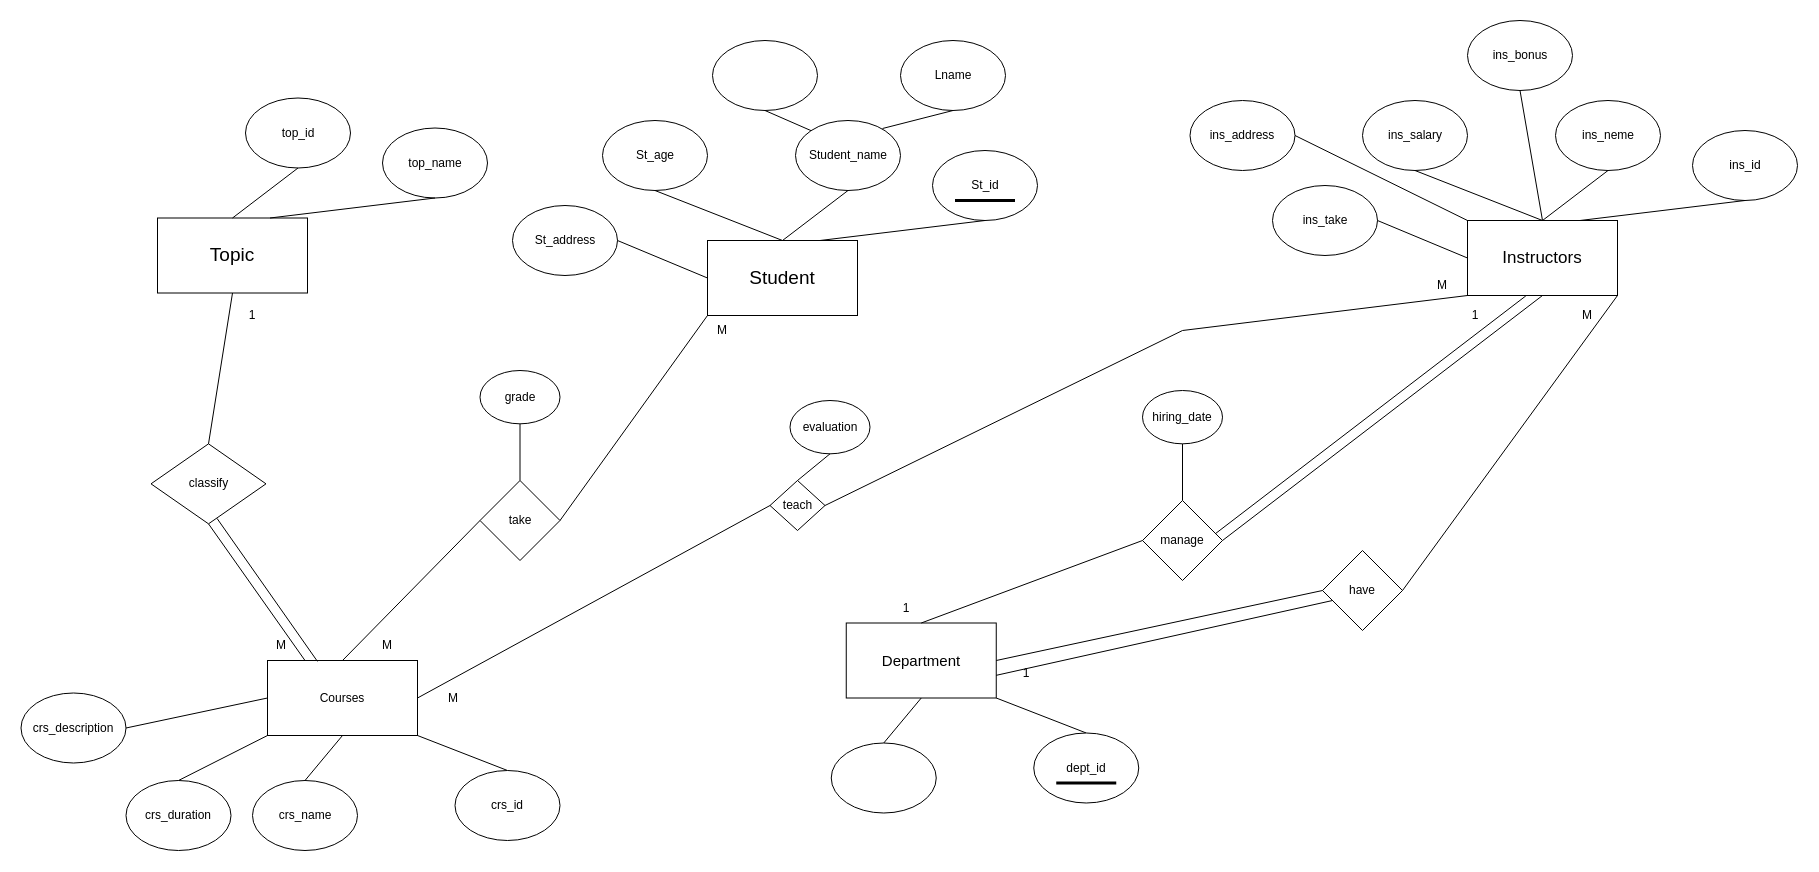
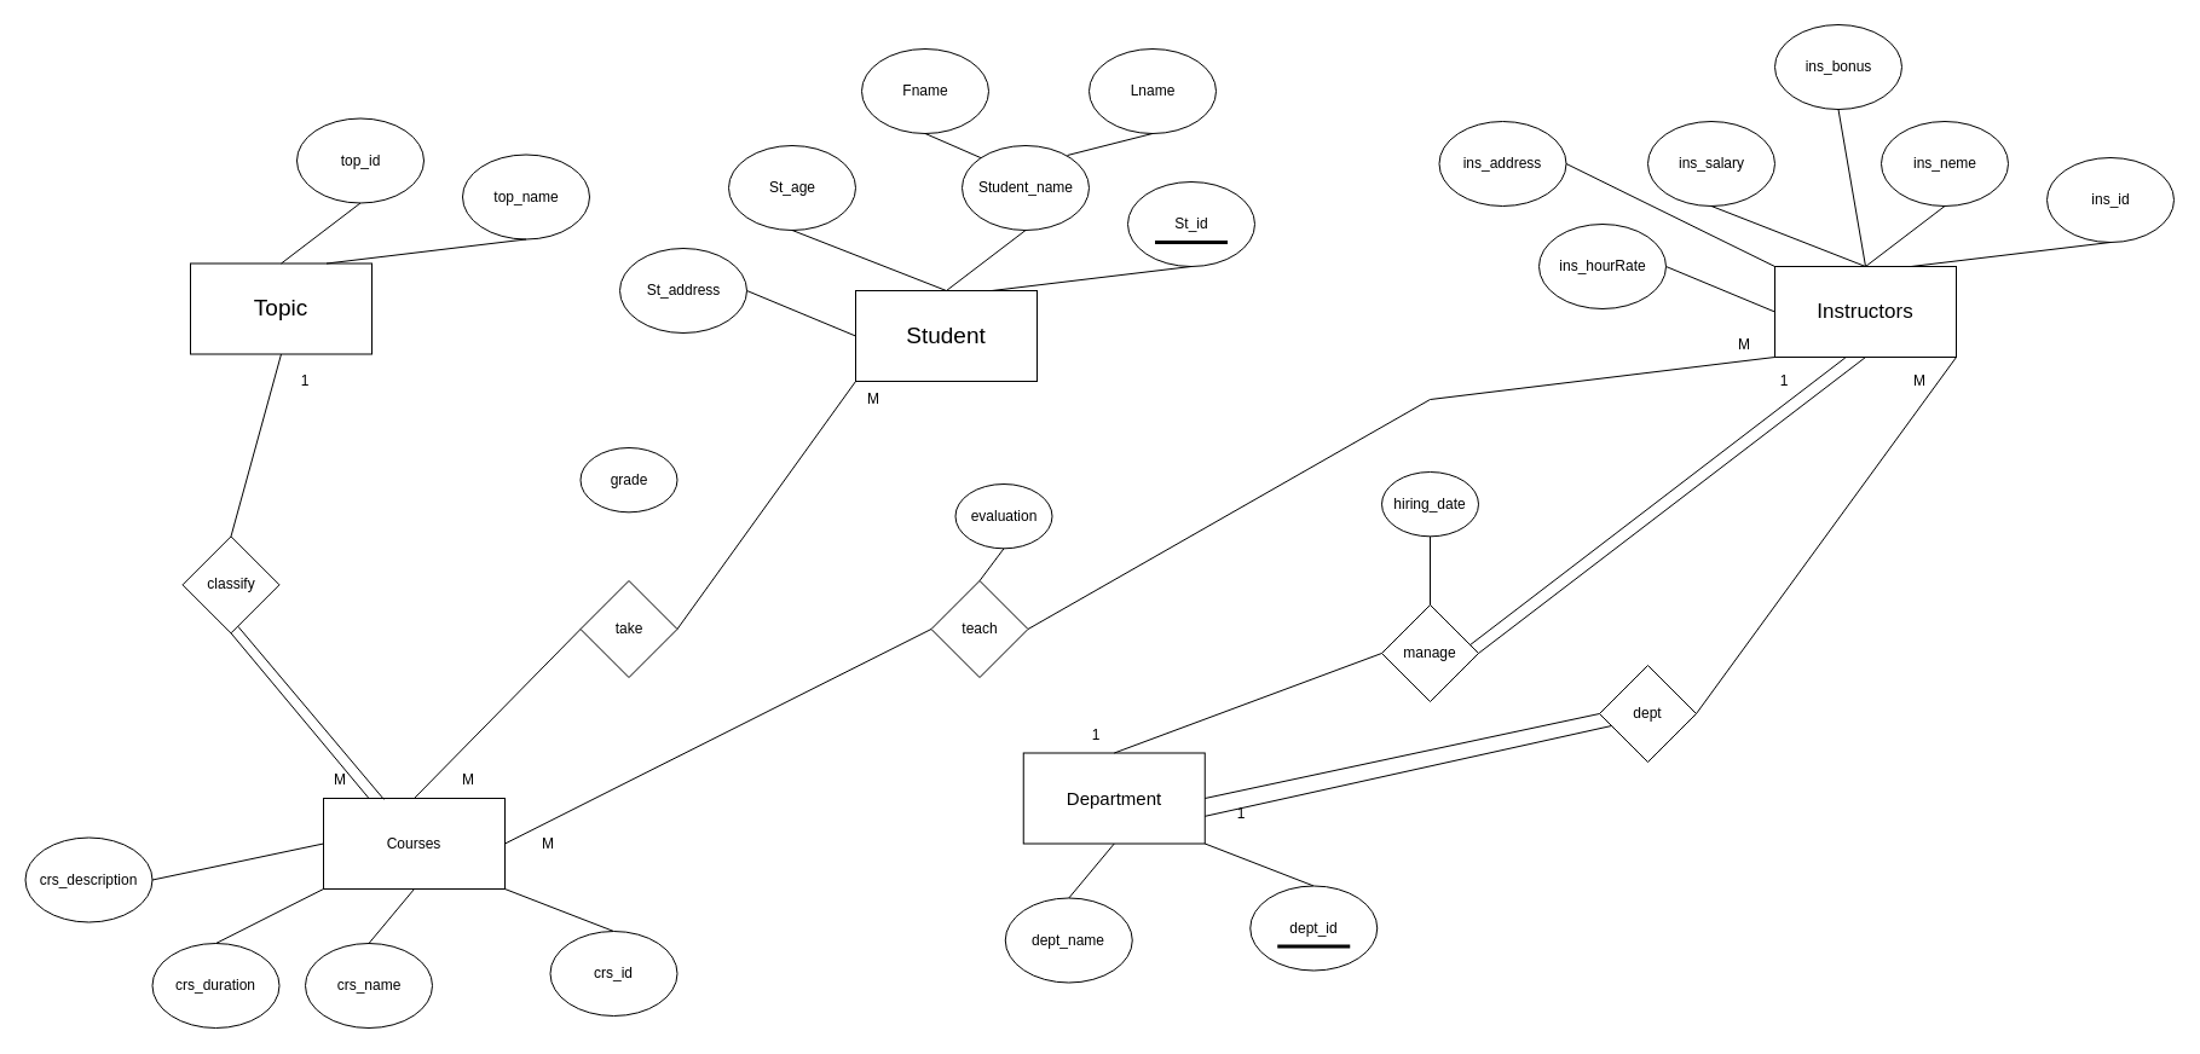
+ <mxCell id="13" value="Fname" style="text;html=1;align=center;verticalAlign=middle;whiteSpace=wrap;rounded=0;strokeWidth=4;" vertex="1" parent="1"><mxGeometry x="734.5" y="60" width="60" height="30" as="geometry" /></mxCell>
- <mxCell id="66" value="ins_take" style="text;html=1;align=center;verticalAlign=middle;whiteSpace=wrap;rounded=0;strokeWidth=4;" vertex="1" parent="1"><mxGeometry x="1294.5" y="205" width="60" height="30" as="geometry" /></mxCell>
+ <mxCell id="66" value="ins_hourRate" style="text;html=1;align=center;verticalAlign=middle;whiteSpace=wrap;rounded=0;strokeWidth=4;" vertex="1" parent="1"><mxGeometry x="1294.5" y="205" width="60" height="30" as="geometry" /></mxCell>
- <mxCell id="54" value="" style="endArrow=none;html=1;rounded=0;entryX=0.5;entryY=0;entryDx=0;entryDy=0;exitX=0.5;exitY=1;exitDx=0;exitDy=0;" edge="1" parent="1" source="55" target="49"><mxGeometry width="50" height="50" relative="1" as="geometry"><mxPoint x="520" y="430" as="sourcePoint" /><mxPoint x="197" y="758" as="targetPoint" /></mxGeometry></mxCell>
- <mxCell id="101" value="classify" style="rhombus;whiteSpace=wrap;html=1;" vertex="1" parent="1"><mxGeometry x="150.5" y="443.33" width="115" height="80" as="geometry" /></mxCell>
+ <mxCell id="101" value="classify" style="rhombus;whiteSpace=wrap;html=1;" vertex="1" parent="1"><mxGeometry x="150.5" y="443.33" width="80" height="80" as="geometry" /></mxCell>
- <mxCell id="83" value="teach" style="rhombus;whiteSpace=wrap;html=1;" vertex="1" parent="1"><mxGeometry x="769.5" y="480" width="55" height="50" as="geometry" /></mxCell>
+ <mxCell id="83" value="teach" style="rhombus;whiteSpace=wrap;html=1;" vertex="1" parent="1"><mxGeometry x="769.5" y="480" width="80" height="80" as="geometry" /></mxCell>
- <mxCell id="106" value="have" style="rhombus;whiteSpace=wrap;html=1;" vertex="1" parent="1"><mxGeometry x="1322" y="550" width="80" height="80" as="geometry" /></mxCell>
+ <mxCell id="106" value="dept" style="rhombus;whiteSpace=wrap;html=1;" vertex="1" parent="1"><mxGeometry x="1322" y="550" width="80" height="80" as="geometry" /></mxCell>
+ <mxCell id="33" value="dept_name" style="text;html=1;align=center;verticalAlign=middle;whiteSpace=wrap;rounded=0;strokeWidth=4;" vertex="1" parent="1"><mxGeometry x="853.25" y="762.5" width="60" height="30" as="geometry" /></mxCell>
